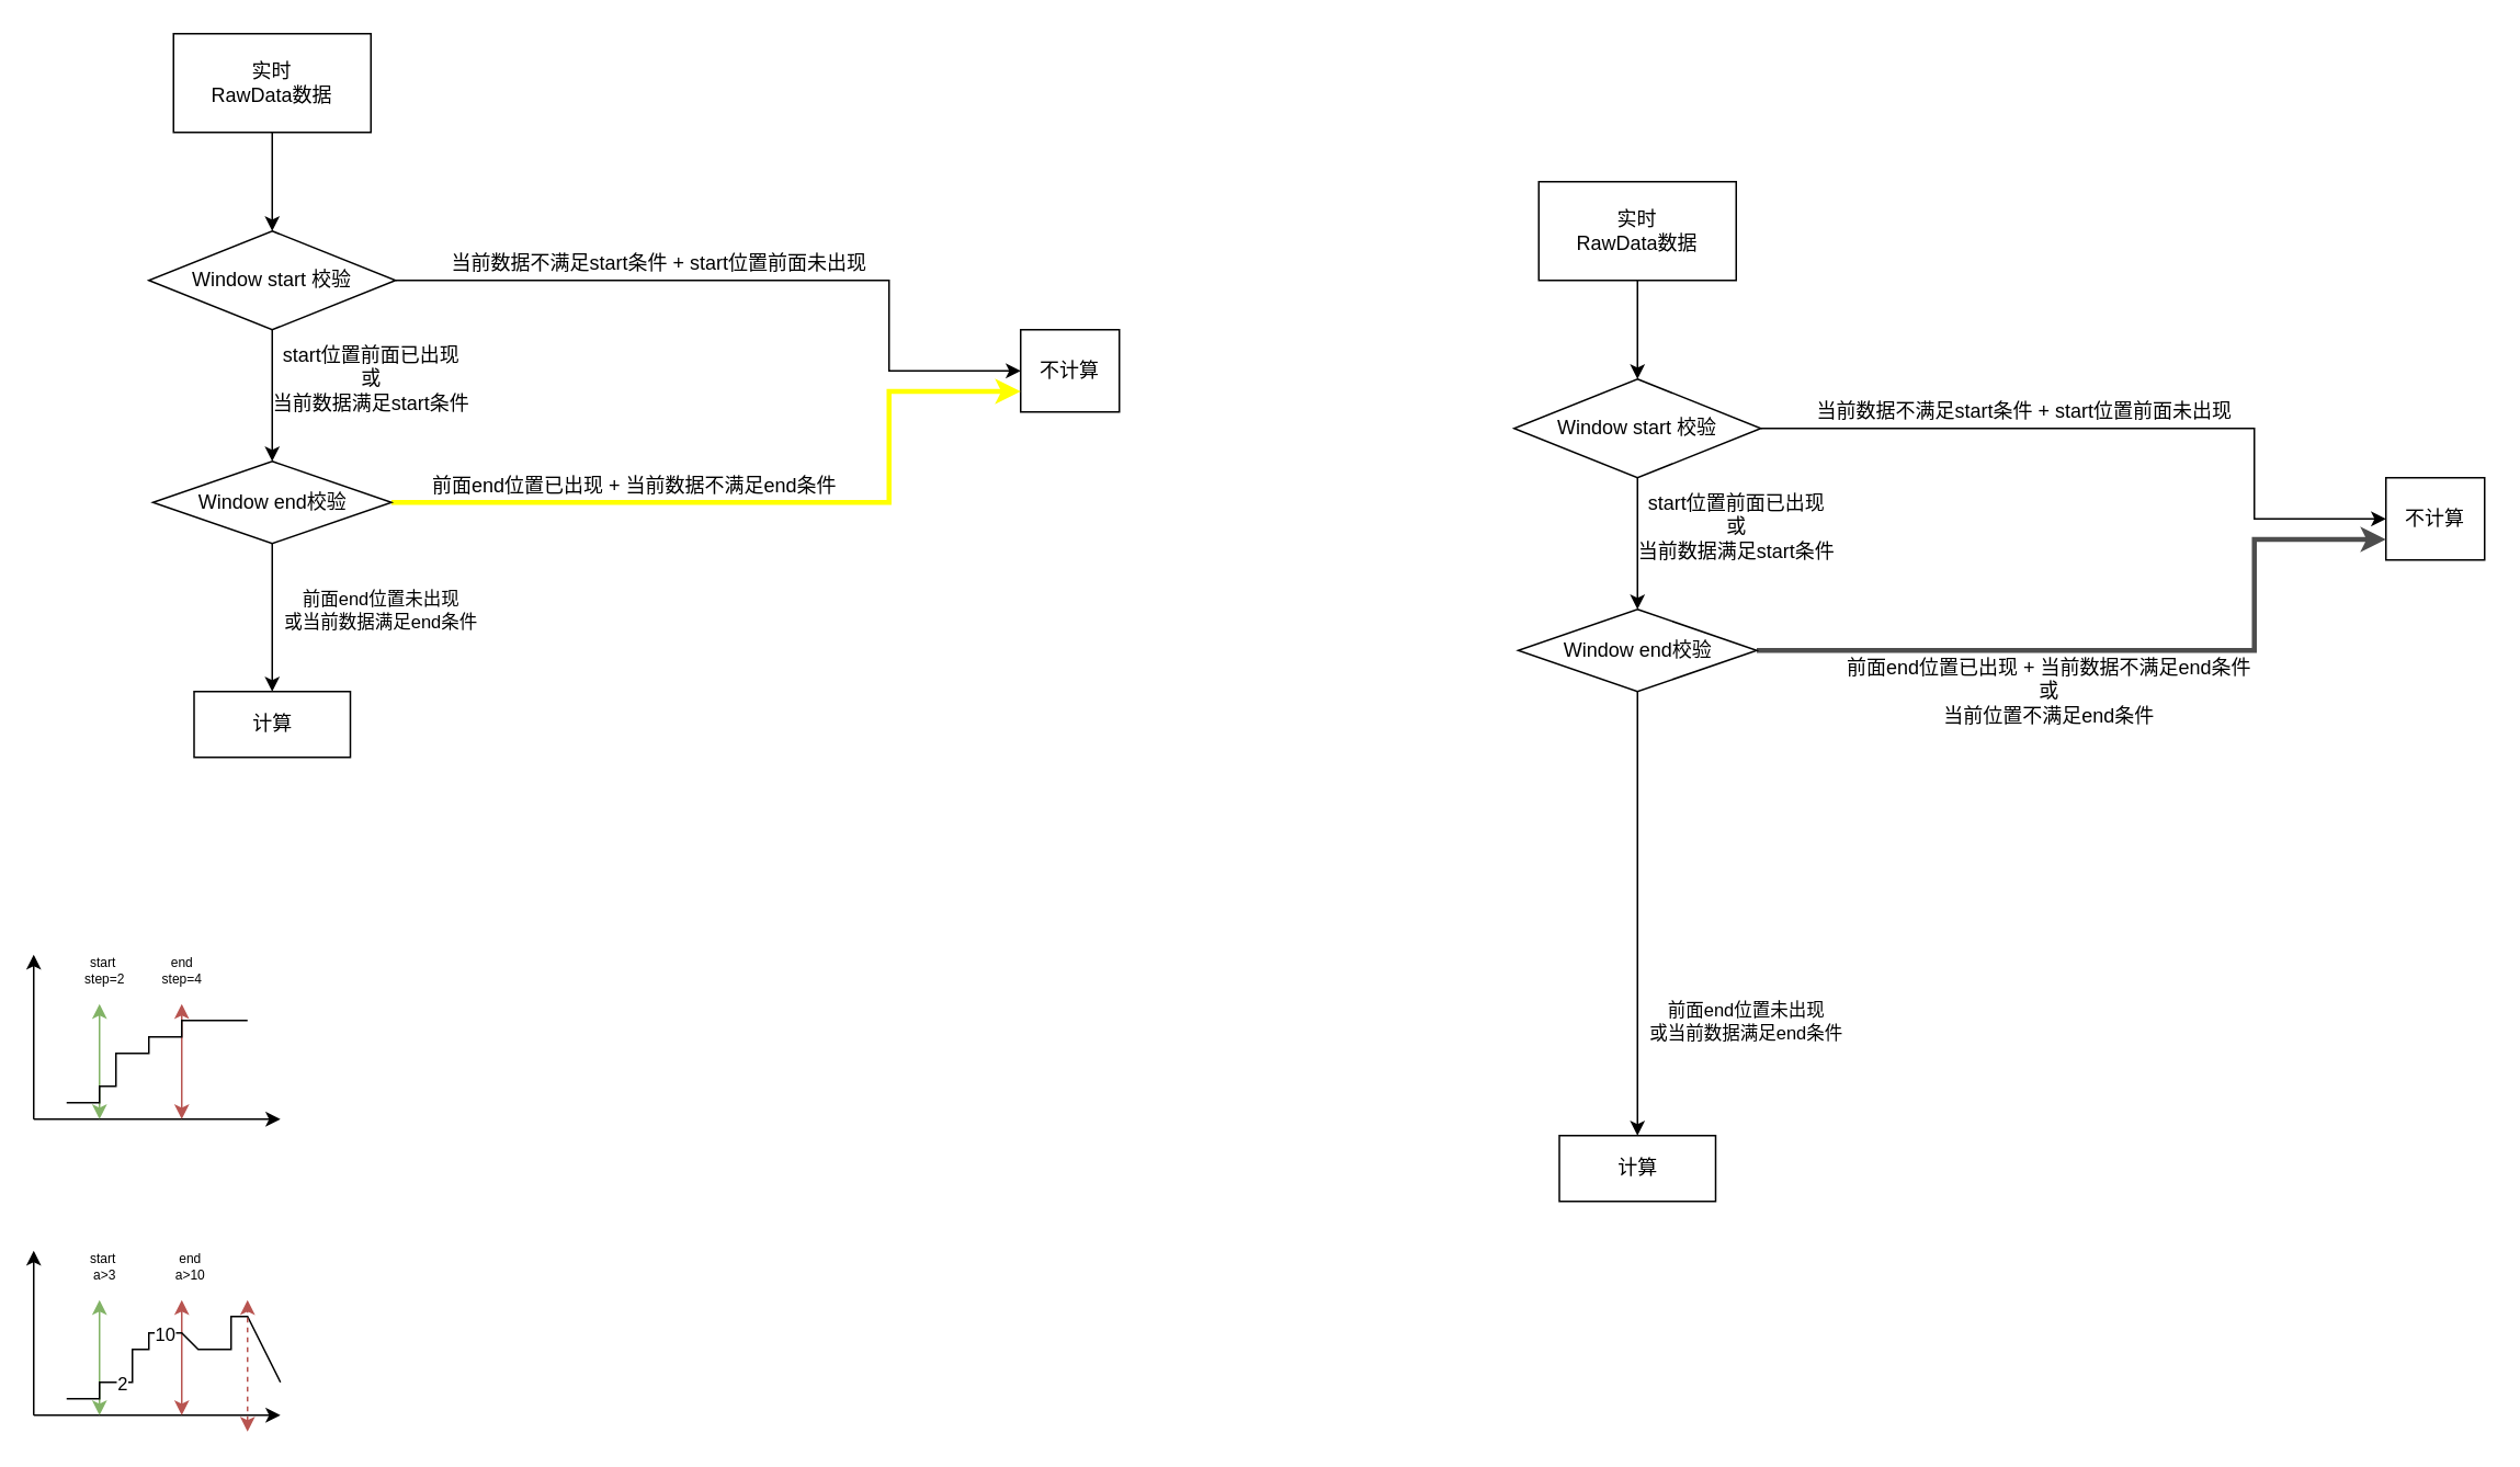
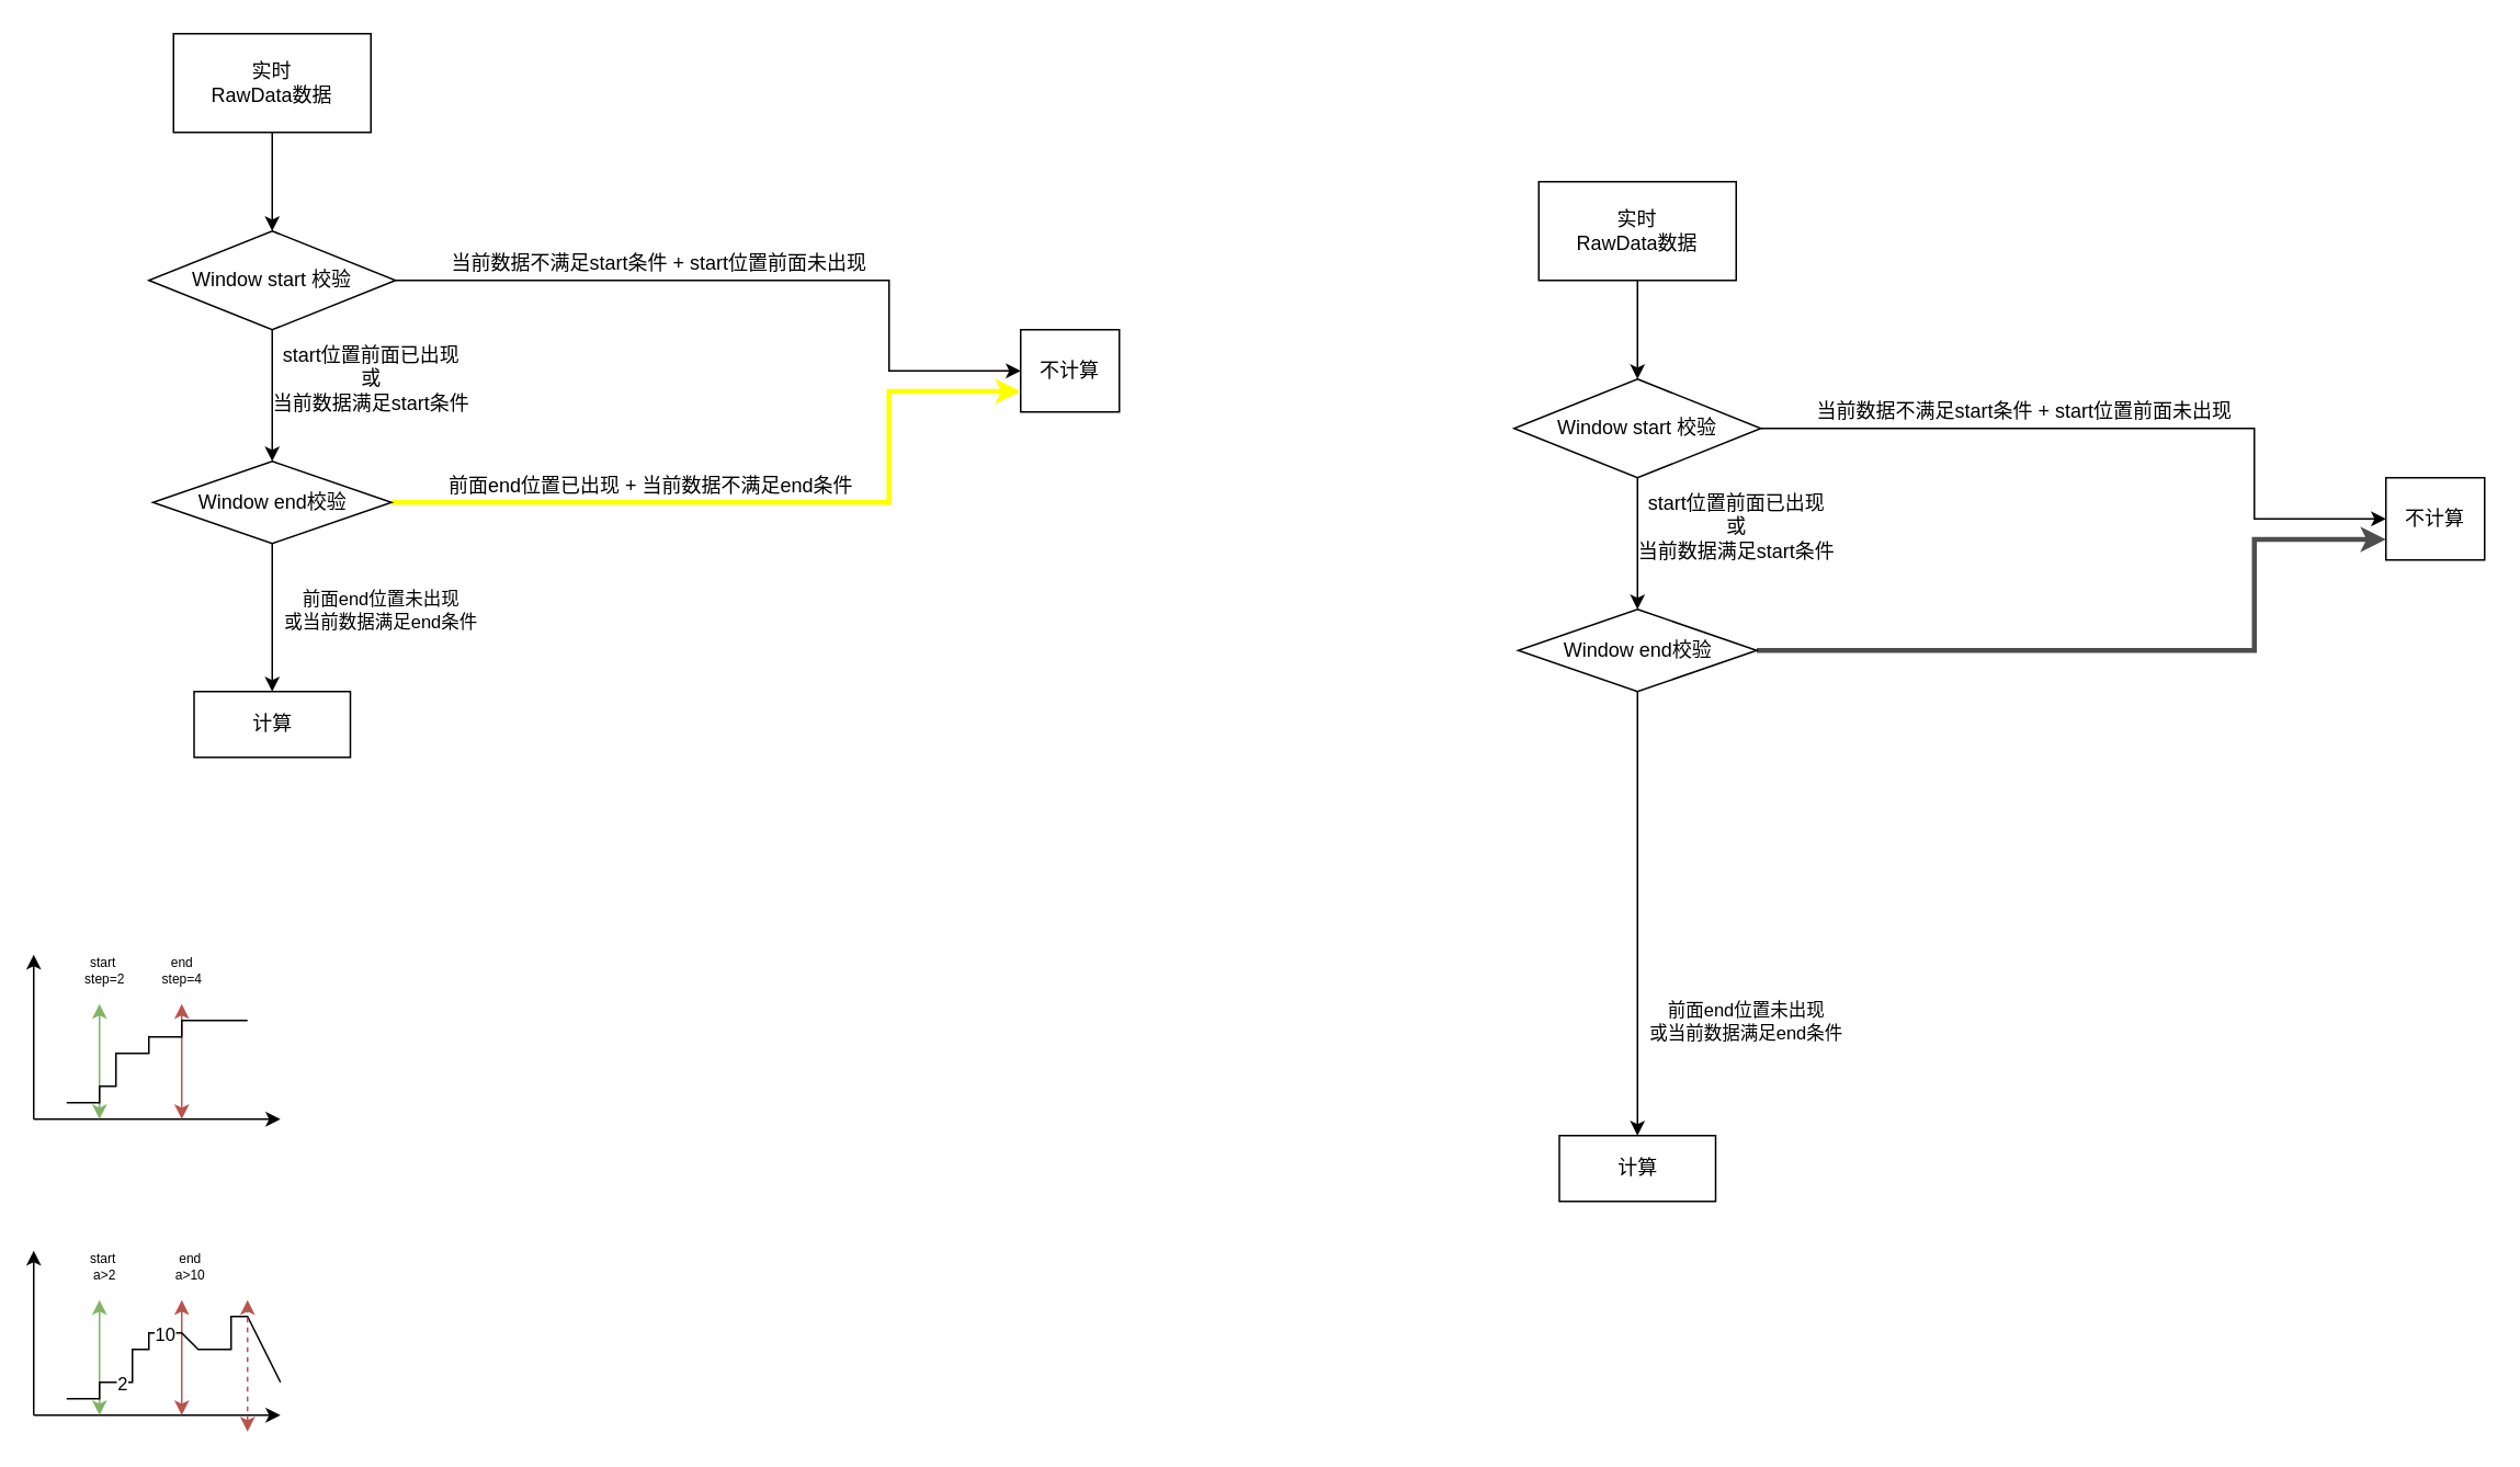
- <mxCell id="14" value="前面end位置已出现 + 当前数据不满足end条件" style="text;html=1;align=center;verticalAlign=middle;resizable=0;points=[];autosize=1;strokeColor=none;fillColor=none;" vertex="1" parent="1"><mxGeometry x="250" y="280" width="270" height="30" as="geometry" /></mxCell>
+ <mxCell id="14" value="前面end位置已出现 + 当前数据不满足end条件" style="text;html=1;align=center;verticalAlign=middle;resizable=0;points=[];autosize=1;strokeColor=none;fillColor=none;" vertex="1" parent="1"><mxGeometry x="260" y="280" width="270" height="30" as="geometry" /></mxCell>
- <mxCell id="45" value="前面end位置已出现 + 当前数据不满足end条件&lt;br&gt;或&lt;br&gt;当前位置不满足end条件" style="text;html=1;align=center;verticalAlign=middle;resizable=0;points=[];autosize=1;strokeColor=none;fillColor=none;" vertex="1" parent="1"><mxGeometry x="1110" y="390" width="270" height="60" as="geometry" /></mxCell>
- <mxCell id="30" value="&lt;font style=&quot;font-size: 8px;&quot;&gt;start&amp;nbsp;&lt;br style=&quot;&quot;&gt;a&amp;gt;3&lt;/font&gt;" style="text;html=1;align=center;verticalAlign=middle;resizable=0;points=[];autosize=1;strokeColor=none;fillColor=none;fontSize=5;" vertex="1" parent="1"><mxGeometry x="37.5" y="750" width="50" height="40" as="geometry" /></mxCell>
+ <mxCell id="30" value="&lt;font style=&quot;font-size: 8px;&quot;&gt;start&amp;nbsp;&lt;br style=&quot;&quot;&gt;a&amp;gt;2&lt;/font&gt;" style="text;html=1;align=center;verticalAlign=middle;resizable=0;points=[];autosize=1;strokeColor=none;fillColor=none;fontSize=5;" vertex="1" parent="1"><mxGeometry x="37.5" y="750" width="50" height="40" as="geometry" /></mxCell>
